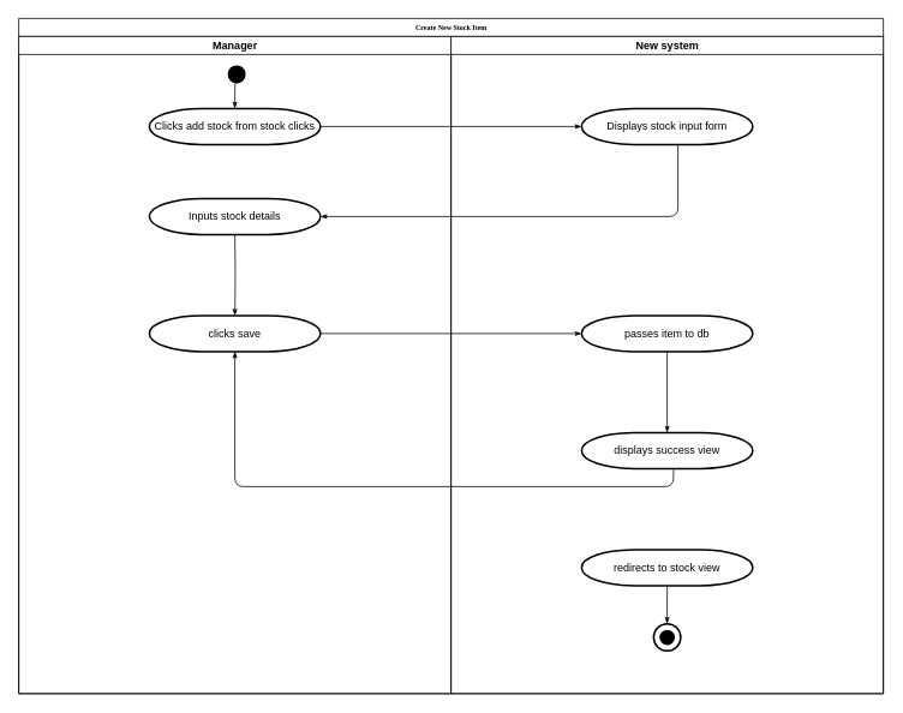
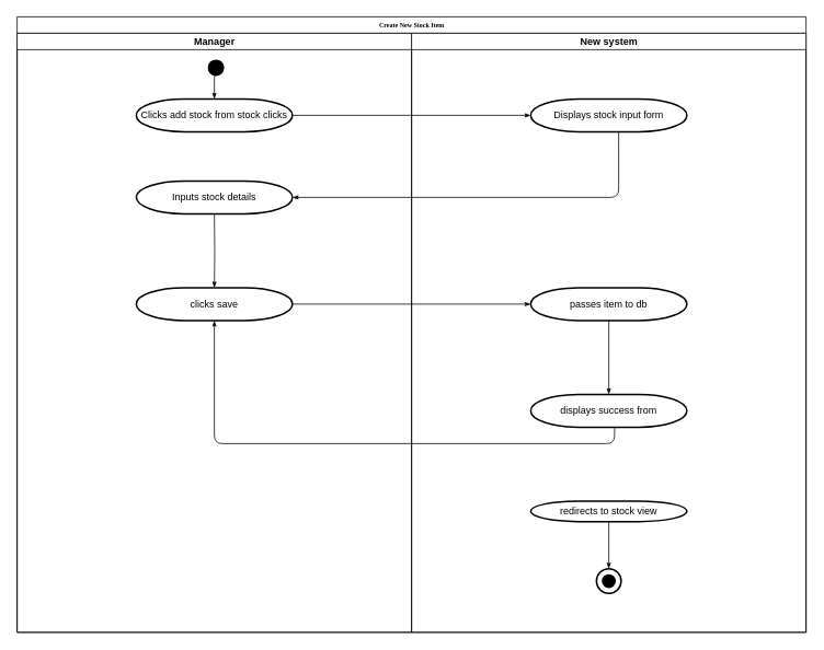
- <mxCell id="13" value="displays success view" style="strokeWidth=2;html=1;shape=mxgraph.flowchart.terminator;whiteSpace=wrap;fillColor=#FFFFFF;" parent="10" vertex="1"><mxGeometry x="145" y="440" width="190" height="40" as="geometry" /></mxCell>
+ <mxCell id="13" value="displays success from" style="strokeWidth=2;html=1;shape=mxgraph.flowchart.terminator;whiteSpace=wrap;fillColor=#FFFFFF;" parent="10" vertex="1"><mxGeometry x="145" y="440" width="190" height="40" as="geometry" /></mxCell>
- <mxCell id="14" value="redirects to stock view" style="strokeWidth=2;html=1;shape=mxgraph.flowchart.terminator;whiteSpace=wrap;fillColor=#FFFFFF;" parent="10" vertex="1"><mxGeometry x="145" y="570" width="190" height="40" as="geometry" /></mxCell>
+ <mxCell id="14" value="redirects to stock view" style="strokeWidth=2;html=1;shape=mxgraph.flowchart.terminator;whiteSpace=wrap;fillColor=#FFFFFF;" parent="10" vertex="1"><mxGeometry x="145" y="570" width="190" height="25" as="geometry" /></mxCell>
